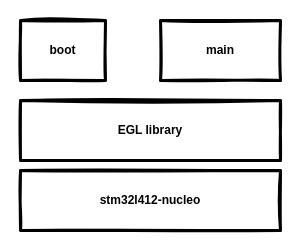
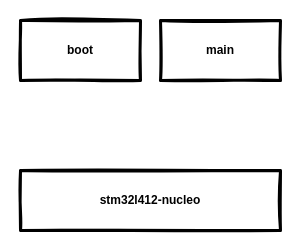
- <mxCell id="2" value="boot" style="rounded=0;whiteSpace=wrap;html=1;strokeWidth=3;fontStyle=1;sketch=1;" vertex="1" parent="1"><mxGeometry x="20" y="20" width="85" height="60" as="geometry" /></mxCell>
+ <mxCell id="2" value="boot" style="rounded=0;whiteSpace=wrap;html=1;strokeWidth=3;fontStyle=1;sketch=1;" vertex="1" parent="1"><mxGeometry x="20" y="20" width="120" height="60" as="geometry" /></mxCell>
- <mxCell id="4" value="EGL library" style="rounded=0;whiteSpace=wrap;html=1;strokeWidth=3;fontStyle=1;sketch=1;" vertex="1" parent="1"><mxGeometry x="20" y="100" width="260" height="60" as="geometry" /></mxCell>
